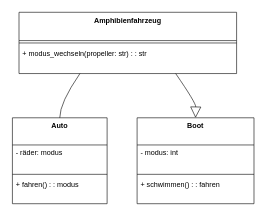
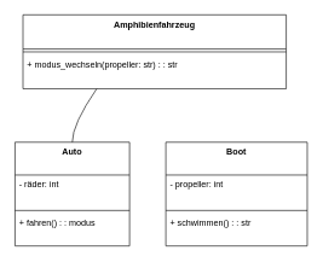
- <mxCell id="14" value="" style="curved=1;startArrow=none;endArrow=block;endSize=16;endFill=0;exitX=0.72;exitY=1;entryX=0.5;entryY=0;rounded=0;" edge="1" parent="1" source="10" target="6"><mxGeometry relative="1" as="geometry"><Array as="points"><mxPoint x="326" y="171" /></Array></mxGeometry></mxCell>
- <mxCell id="3" value="- räder: modus" style="text;strokeColor=none;fillColor=none;align=left;verticalAlign=top;spacingLeft=4;spacingRight=4;overflow=hidden;rotatable=0;points=[[0,0.5],[1,0.5]];portConstraint=eastwest;" vertex="1" parent="2"><mxGeometry y="45.333" width="158" height="45" as="geometry" /></mxCell>
+ <mxCell id="3" value="- räder: int" style="text;strokeColor=none;fillColor=none;align=left;verticalAlign=top;spacingLeft=4;spacingRight=4;overflow=hidden;rotatable=0;points=[[0,0.5],[1,0.5]];portConstraint=eastwest;" vertex="1" parent="2"><mxGeometry y="45.333" width="158" height="45" as="geometry" /></mxCell>
- <mxCell id="7" value="- modus: int" style="text;strokeColor=none;fillColor=none;align=left;verticalAlign=top;spacingLeft=4;spacingRight=4;overflow=hidden;rotatable=0;points=[[0,0.5],[1,0.5]];portConstraint=eastwest;" vertex="1" parent="6"><mxGeometry y="45.333" width="195" height="45" as="geometry" /></mxCell>
+ <mxCell id="7" value="- propeller: int" style="text;strokeColor=none;fillColor=none;align=left;verticalAlign=top;spacingLeft=4;spacingRight=4;overflow=hidden;rotatable=0;points=[[0,0.5],[1,0.5]];portConstraint=eastwest;" vertex="1" parent="6"><mxGeometry y="45.333" width="195" height="45" as="geometry" /></mxCell>
- <mxCell id="9" value="+ schwimmen() : : fahren" style="text;strokeColor=none;fillColor=none;align=left;verticalAlign=top;spacingLeft=4;spacingRight=4;overflow=hidden;rotatable=0;points=[[0,0.5],[1,0.5]];portConstraint=eastwest;" vertex="1" parent="6"><mxGeometry y="98.333" width="195" height="45" as="geometry" /></mxCell>
+ <mxCell id="9" value="+ schwimmen() : : str" style="text;strokeColor=none;fillColor=none;align=left;verticalAlign=top;spacingLeft=4;spacingRight=4;overflow=hidden;rotatable=0;points=[[0,0.5],[1,0.5]];portConstraint=eastwest;" vertex="1" parent="6"><mxGeometry y="98.333" width="195" height="45" as="geometry" /></mxCell>
